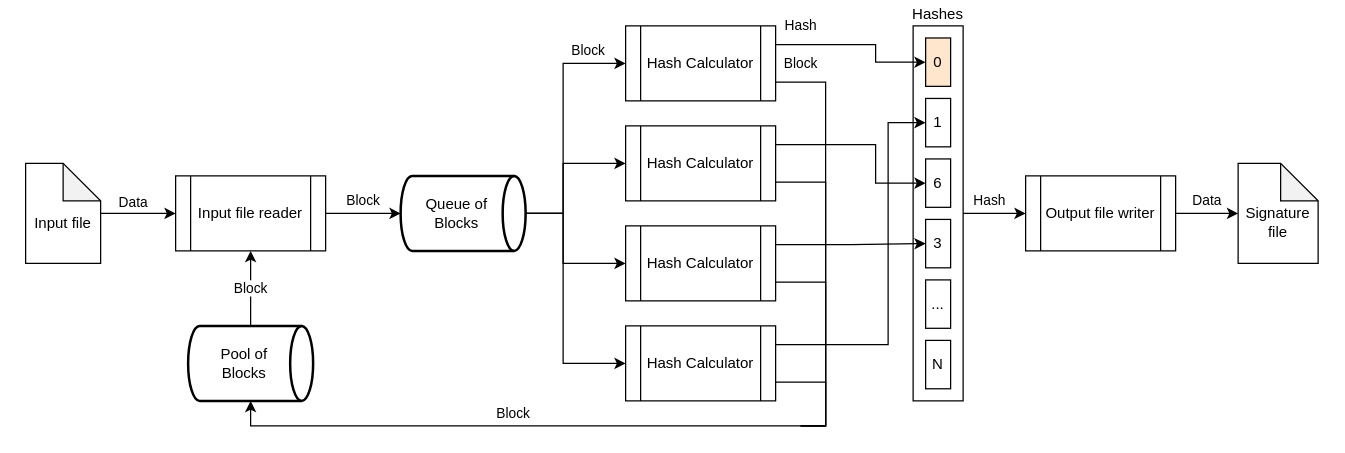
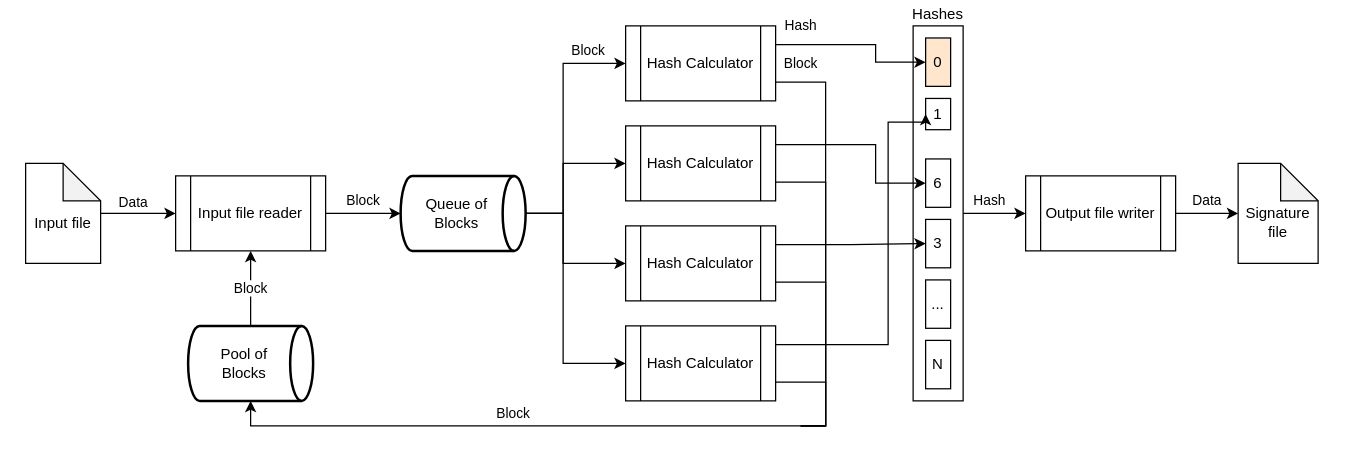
- <mxCell id="5" value="1" style="rounded=0;whiteSpace=wrap;html=1;" vertex="1" parent="2"><mxGeometry x="10" y="58.065" width="20" height="38.71" as="geometry" /></mxCell>
+ <mxCell id="5" value="1" style="rounded=0;whiteSpace=wrap;html=1;" vertex="1" parent="2"><mxGeometry x="10" y="58.065" width="20" height="25" as="geometry" /></mxCell>
